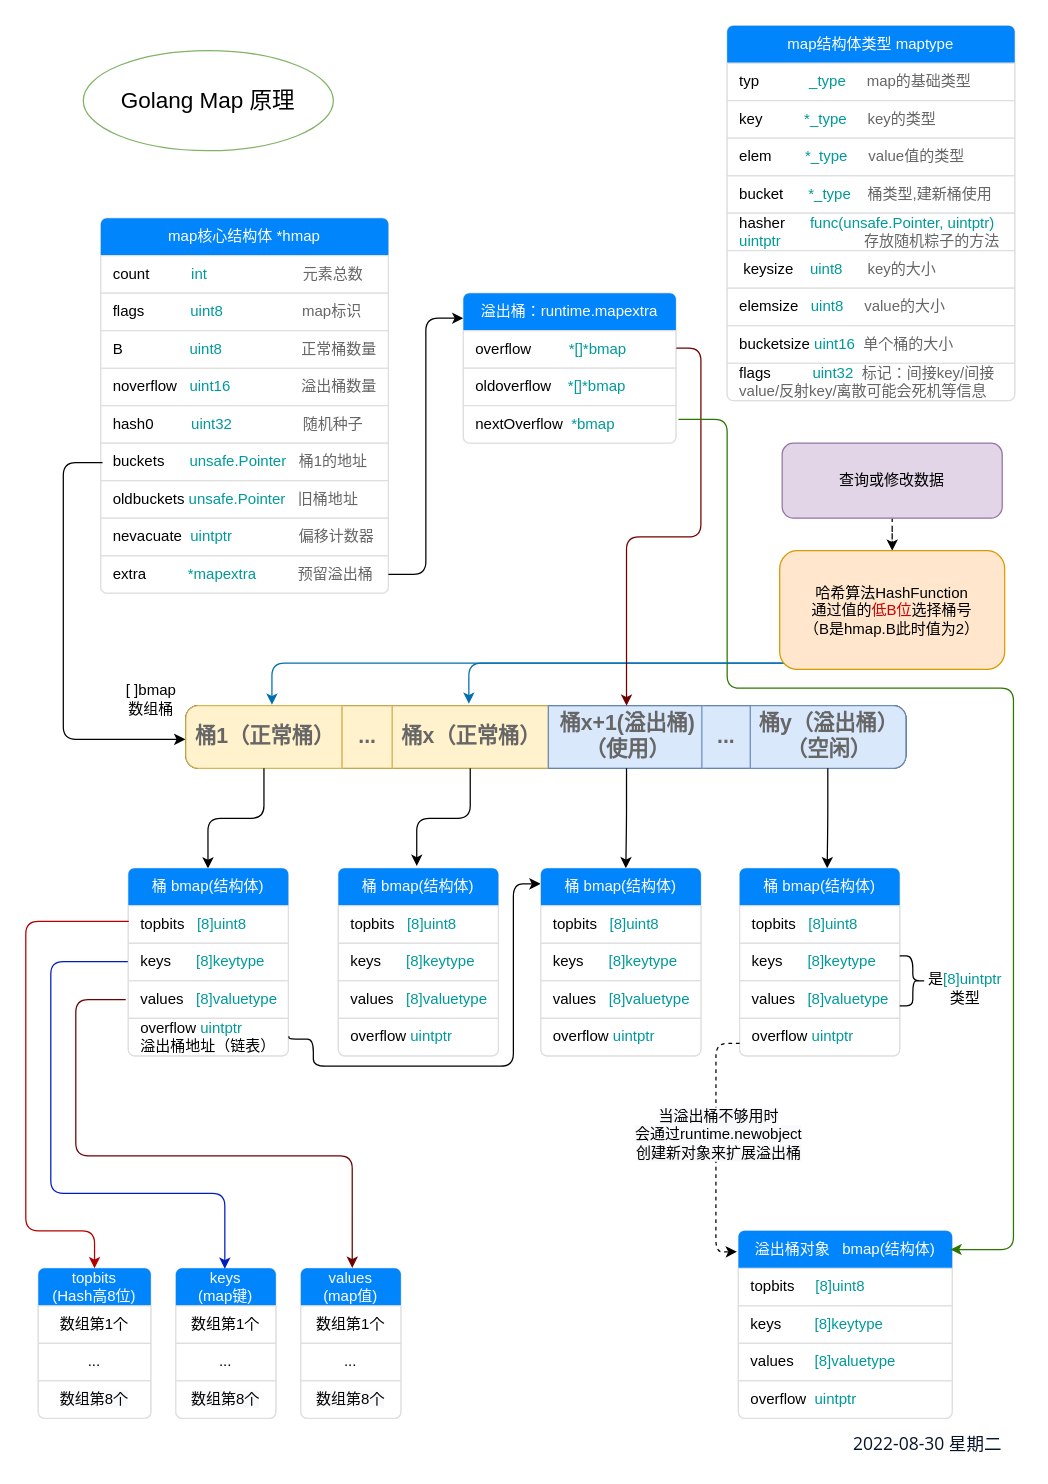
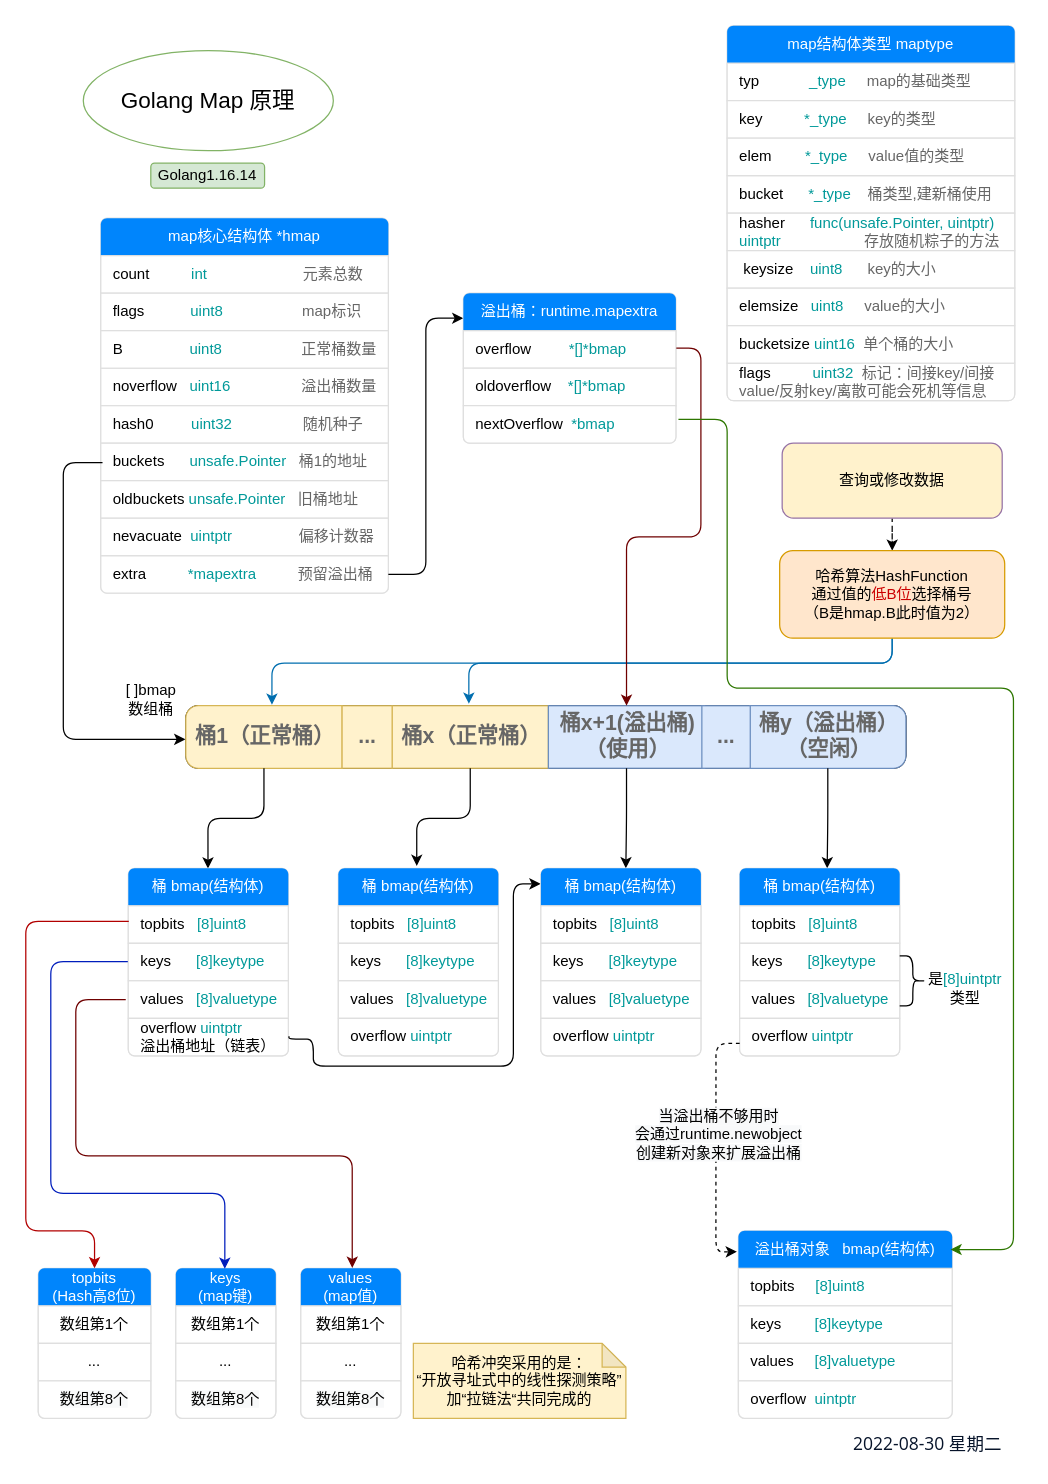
+ <mxCell id="110" value="Golang1.16.14" style="rounded=1;whiteSpace=wrap;html=1;fillColor=#d5e8d4;strokeColor=#82b366;" parent="1" vertex="1"><mxGeometry x="120" y="130" width="91" height="20" as="geometry" /></mxCell>
- <mxCell id="3" value="查询或修改数据" style="rounded=1;whiteSpace=wrap;html=1;fillColor=#e1d5e7;strokeColor=#9673a6;" parent="1" vertex="1"><mxGeometry x="625" y="354" width="176" height="60" as="geometry" /></mxCell>
+ <mxCell id="3" value="查询或修改数据" style="rounded=1;whiteSpace=wrap;html=1;fillColor=#fff2cc;strokeColor=#9673a6;" parent="1" vertex="1"><mxGeometry x="625" y="354" width="176" height="60" as="geometry" /></mxCell>
- <mxCell id="6" value="哈希算法HashFunction&lt;br&gt;&lt;div&gt;通过值的&lt;font color=&quot;#cc0000&quot;&gt;低&lt;/font&gt;&lt;font color=&quot;#cc0000&quot;&gt;B位&lt;/font&gt;选择桶号&lt;/div&gt;&lt;div&gt;&lt;span&gt;（B是hmap.B此时值为2）&lt;/span&gt;&lt;/div&gt;" style="rounded=1;whiteSpace=wrap;html=1;fillColor=#ffe6cc;strokeColor=#d79b00;align=center;" parent="1" vertex="1"><mxGeometry x="623" y="440" width="180" height="95" as="geometry" /></mxCell>
+ <mxCell id="6" value="哈希算法HashFunction&lt;br&gt;&lt;div&gt;通过值的&lt;font color=&quot;#cc0000&quot;&gt;低&lt;/font&gt;&lt;font color=&quot;#cc0000&quot;&gt;B位&lt;/font&gt;选择桶号&lt;/div&gt;&lt;div&gt;&lt;span&gt;（B是hmap.B此时值为2）&lt;/span&gt;&lt;/div&gt;" style="rounded=1;whiteSpace=wrap;html=1;fillColor=#ffe6cc;strokeColor=#d79b00;align=center;" parent="1" vertex="1"><mxGeometry x="623" y="440" width="180" height="70" as="geometry" /></mxCell>
+ <mxCell id="42" value="哈希冲突采用的是：&lt;br&gt;“开放寻址式中的线性探测策略”&lt;br&gt;加“拉链法“共同完成的" style="shape=note;whiteSpace=wrap;html=1;backgroundOutline=1;darkOpacity=0.05;rounded=1;fillColor=#fff2cc;strokeColor=#d6b656;size=19;align=center;" parent="1" vertex="1"><mxGeometry x="330" y="1074" width="170" height="60" as="geometry" /></mxCell>
